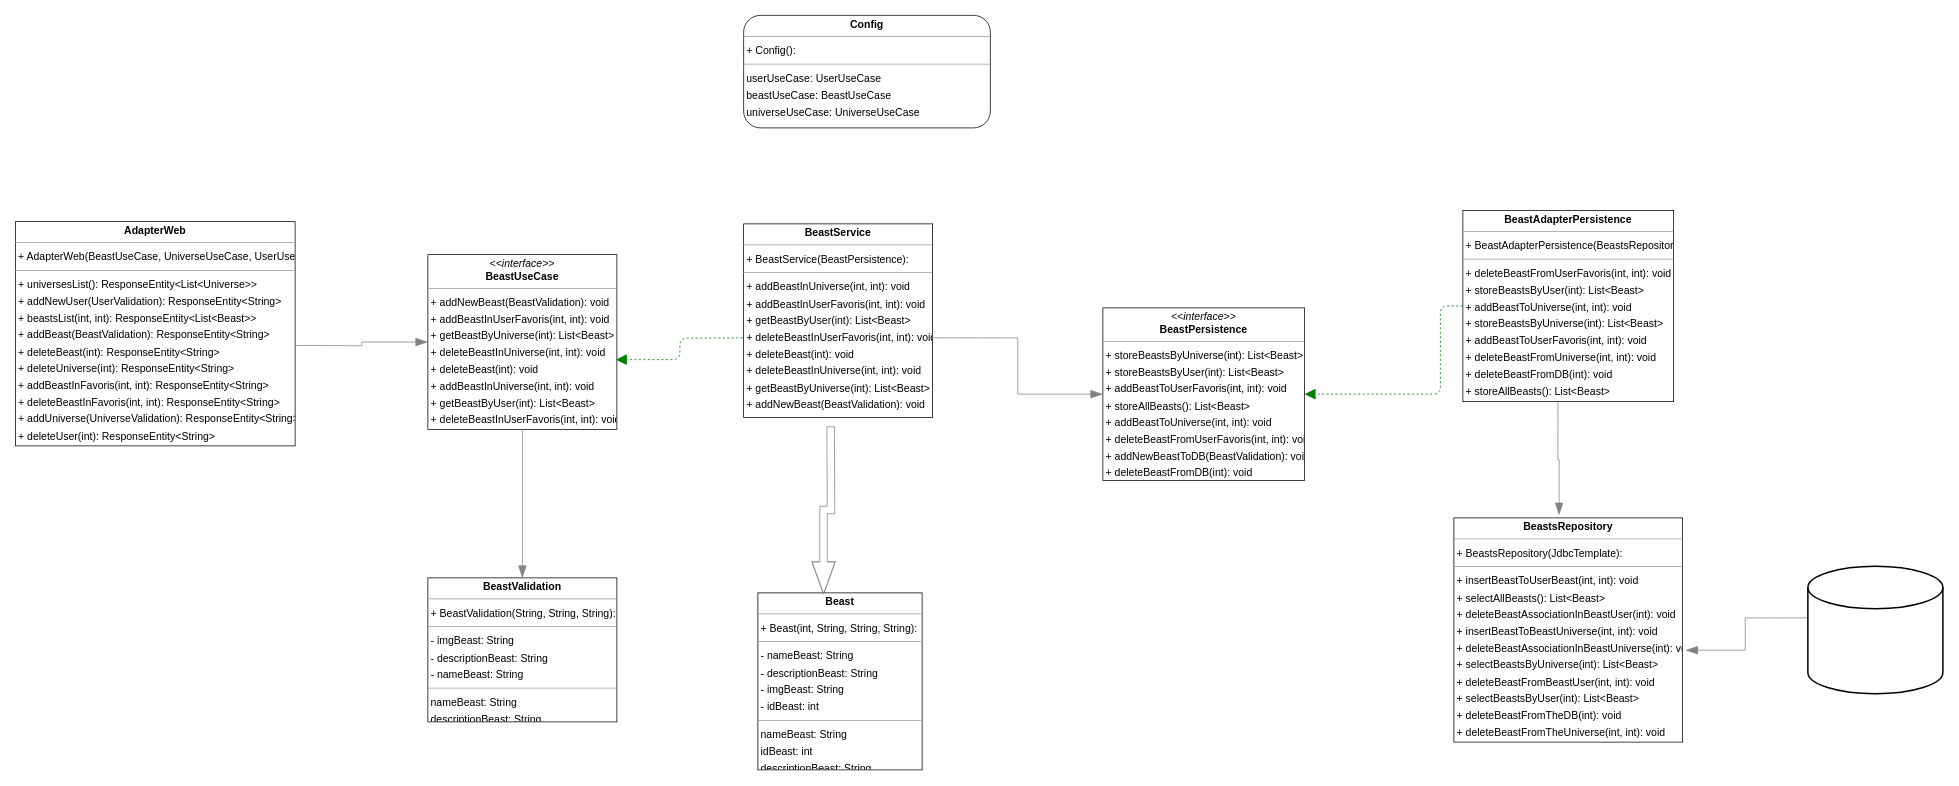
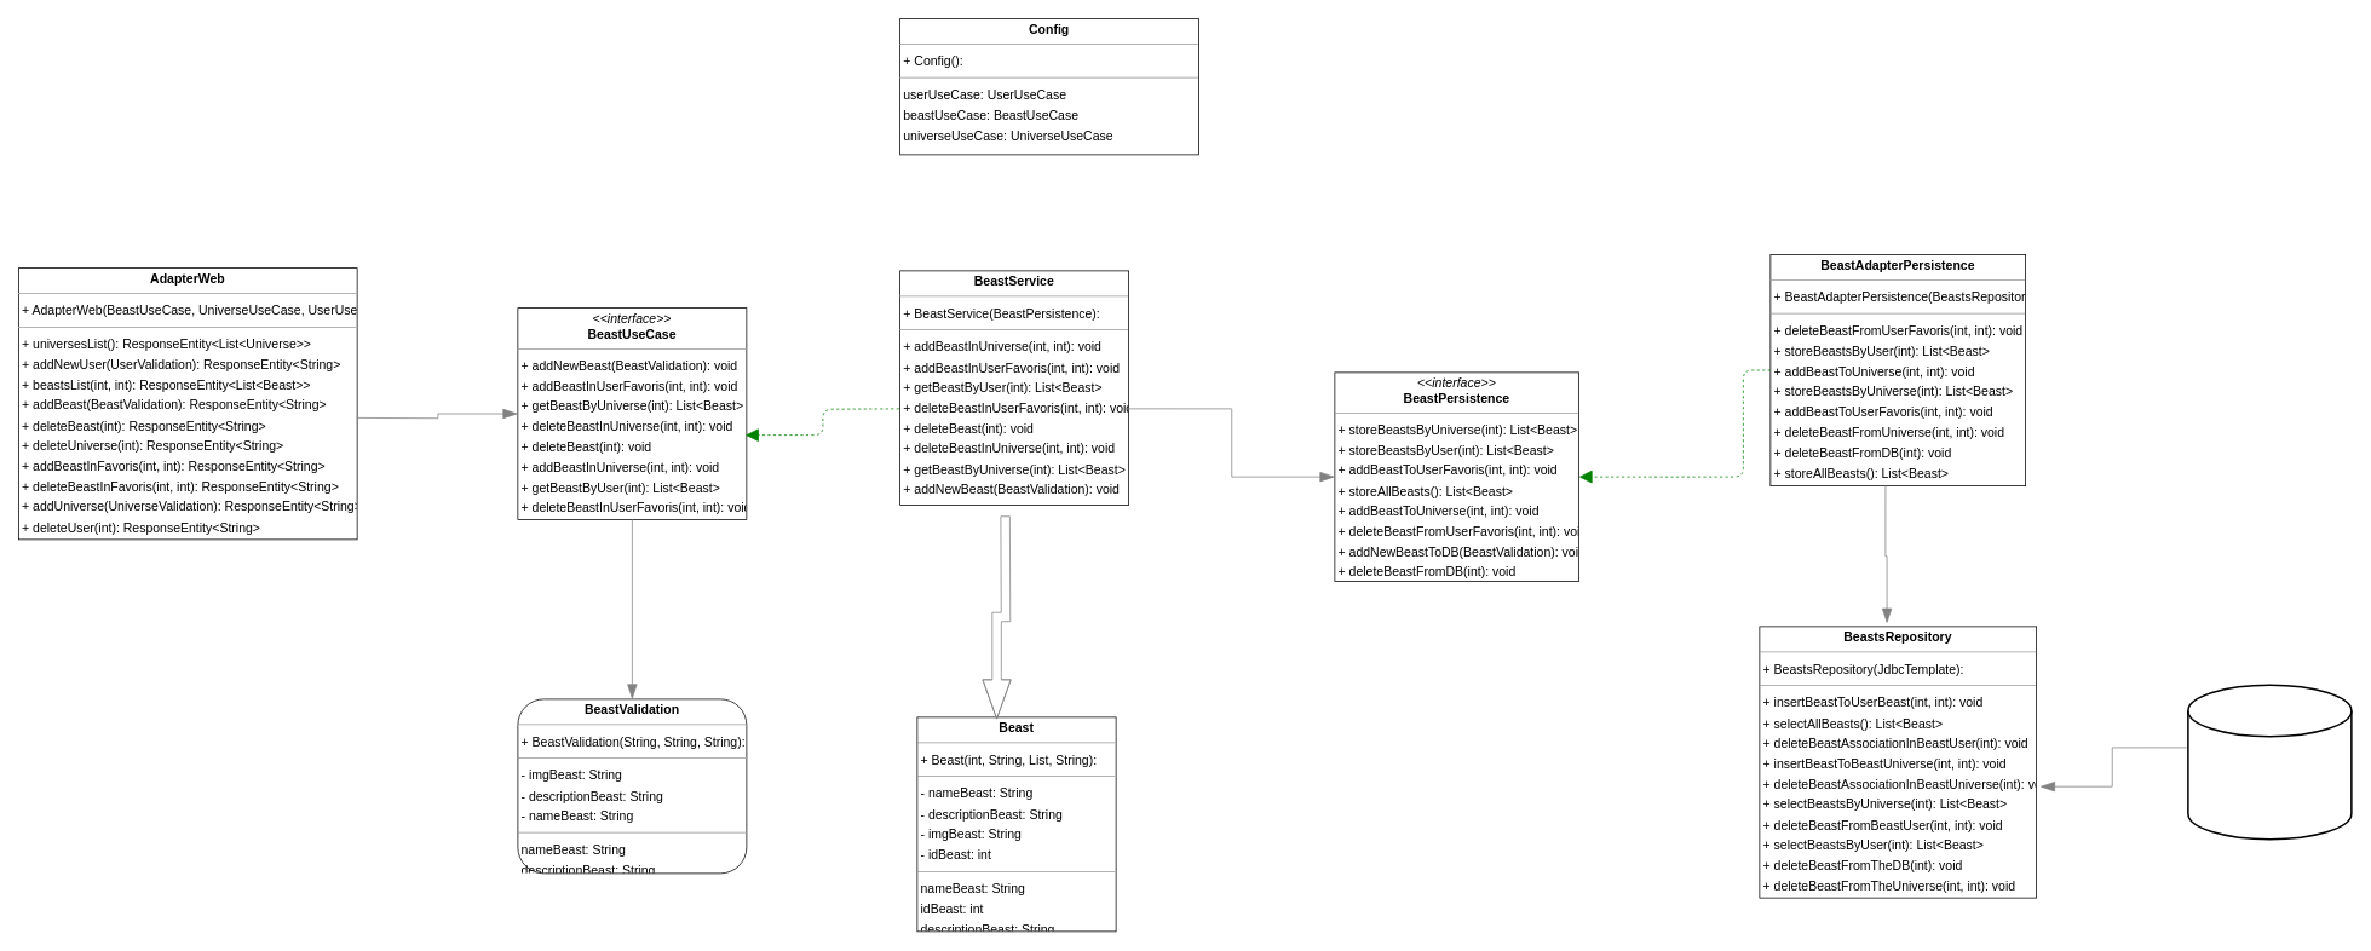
- <mxCell id="10" value="&lt;p style=&quot;margin:0px;margin-top:4px;text-align:center;&quot;&gt;&lt;b&gt;Config&lt;/b&gt;&lt;/p&gt;&lt;hr size=&quot;1&quot;/&gt;&lt;p style=&quot;margin:0 0 0 4px;line-height:1.6;&quot;&gt;+ Config(): &lt;/p&gt;&lt;hr size=&quot;1&quot;/&gt;&lt;p style=&quot;margin:0 0 0 4px;line-height:1.6;&quot;&gt; userUseCase: UserUseCase&lt;br/&gt; beastUseCase: BeastUseCase&lt;br/&gt; universeUseCase: UniverseUseCase&lt;/p&gt;" style="verticalAlign=top;align=left;overflow=fill;fontSize=14;fontFamily=Helvetica;html=1;shadow=0;comic=0;labelBackgroundColor=none;strokeWidth=1;rounded=1;" parent="1" vertex="1"><mxGeometry x="991" y="20" width="329" height="150" as="geometry" /></mxCell>
+ <mxCell id="10" value="&lt;p style=&quot;margin:0px;margin-top:4px;text-align:center;&quot;&gt;&lt;b&gt;Config&lt;/b&gt;&lt;/p&gt;&lt;hr size=&quot;1&quot;/&gt;&lt;p style=&quot;margin:0 0 0 4px;line-height:1.6;&quot;&gt;+ Config(): &lt;/p&gt;&lt;hr size=&quot;1&quot;/&gt;&lt;p style=&quot;margin:0 0 0 4px;line-height:1.6;&quot;&gt; userUseCase: UserUseCase&lt;br/&gt; beastUseCase: BeastUseCase&lt;br/&gt; universeUseCase: UniverseUseCase&lt;/p&gt;" style="verticalAlign=top;align=left;overflow=fill;fontSize=14;fontFamily=Helvetica;html=1;rounded=0;shadow=0;comic=0;labelBackgroundColor=none;strokeWidth=1;" parent="1" vertex="1"><mxGeometry x="991" y="20" width="329" height="150" as="geometry" /></mxCell>
- <mxCell id="8" value="&lt;p style=&quot;margin:0px;margin-top:4px;text-align:center;&quot;&gt;&lt;b&gt;BeastValidation&lt;/b&gt;&lt;/p&gt;&lt;hr size=&quot;1&quot;/&gt;&lt;p style=&quot;margin:0 0 0 4px;line-height:1.6;&quot;&gt;+ BeastValidation(String, String, String): &lt;/p&gt;&lt;hr size=&quot;1&quot;/&gt;&lt;p style=&quot;margin:0 0 0 4px;line-height:1.6;&quot;&gt;- imgBeast: String&lt;br/&gt;- descriptionBeast: String&lt;br/&gt;- nameBeast: String&lt;/p&gt;&lt;hr size=&quot;1&quot;/&gt;&lt;p style=&quot;margin:0 0 0 4px;line-height:1.6;&quot;&gt; nameBeast: String&lt;br/&gt; descriptionBeast: String&lt;br/&gt; imgBeast: String&lt;/p&gt;" style="verticalAlign=top;align=left;overflow=fill;fontSize=14;fontFamily=Helvetica;html=1;rounded=0;shadow=0;comic=0;labelBackgroundColor=none;strokeWidth=1;" parent="1" vertex="1"><mxGeometry x="570" y="770" width="252" height="192" as="geometry" /></mxCell>
+ <mxCell id="8" value="&lt;p style=&quot;margin:0px;margin-top:4px;text-align:center;&quot;&gt;&lt;b&gt;BeastValidation&lt;/b&gt;&lt;/p&gt;&lt;hr size=&quot;1&quot;/&gt;&lt;p style=&quot;margin:0 0 0 4px;line-height:1.6;&quot;&gt;+ BeastValidation(String, String, String): &lt;/p&gt;&lt;hr size=&quot;1&quot;/&gt;&lt;p style=&quot;margin:0 0 0 4px;line-height:1.6;&quot;&gt;- imgBeast: String&lt;br/&gt;- descriptionBeast: String&lt;br/&gt;- nameBeast: String&lt;/p&gt;&lt;hr size=&quot;1&quot;/&gt;&lt;p style=&quot;margin:0 0 0 4px;line-height:1.6;&quot;&gt; nameBeast: String&lt;br/&gt; descriptionBeast: String&lt;br/&gt; imgBeast: String&lt;/p&gt;" style="verticalAlign=top;align=left;overflow=fill;fontSize=14;fontFamily=Helvetica;html=1;shadow=0;comic=0;labelBackgroundColor=none;strokeWidth=1;rounded=1;" parent="1" vertex="1"><mxGeometry x="570" y="770" width="252" height="192" as="geometry" /></mxCell>
- <mxCell id="3" value="&lt;p style=&quot;margin:0px;margin-top:4px;text-align:center;&quot;&gt;&lt;b&gt;Beast&lt;/b&gt;&lt;/p&gt;&lt;hr size=&quot;1&quot;/&gt;&lt;p style=&quot;margin:0 0 0 4px;line-height:1.6;&quot;&gt;+ Beast(int, String, String, String): &lt;/p&gt;&lt;hr size=&quot;1&quot;/&gt;&lt;p style=&quot;margin:0 0 0 4px;line-height:1.6;&quot;&gt;- nameBeast: String&lt;br/&gt;- descriptionBeast: String&lt;br/&gt;- imgBeast: String&lt;br/&gt;- idBeast: int&lt;/p&gt;&lt;hr size=&quot;1&quot;/&gt;&lt;p style=&quot;margin:0 0 0 4px;line-height:1.6;&quot;&gt; nameBeast: String&lt;br/&gt; idBeast: int&lt;br/&gt; descriptionBeast: String&lt;br/&gt; imgBeast: String&lt;/p&gt;" style="verticalAlign=top;align=left;overflow=fill;fontSize=14;fontFamily=Helvetica;html=1;rounded=0;shadow=0;comic=0;labelBackgroundColor=none;strokeWidth=1;" parent="1" vertex="1"><mxGeometry x="1010" y="790" width="219" height="236" as="geometry" /></mxCell>
+ <mxCell id="3" value="&lt;p style=&quot;margin:0px;margin-top:4px;text-align:center;&quot;&gt;&lt;b&gt;Beast&lt;/b&gt;&lt;/p&gt;&lt;hr size=&quot;1&quot;/&gt;&lt;p style=&quot;margin:0 0 0 4px;line-height:1.6;&quot;&gt;+ Beast(int, String, List, String): &lt;/p&gt;&lt;hr size=&quot;1&quot;/&gt;&lt;p style=&quot;margin:0 0 0 4px;line-height:1.6;&quot;&gt;- nameBeast: String&lt;br/&gt;- descriptionBeast: String&lt;br/&gt;- imgBeast: String&lt;br/&gt;- idBeast: int&lt;/p&gt;&lt;hr size=&quot;1&quot;/&gt;&lt;p style=&quot;margin:0 0 0 4px;line-height:1.6;&quot;&gt; nameBeast: String&lt;br/&gt; idBeast: int&lt;br/&gt; descriptionBeast: String&lt;br/&gt; imgBeast: String&lt;/p&gt;" style="verticalAlign=top;align=left;overflow=fill;fontSize=14;fontFamily=Helvetica;html=1;rounded=0;shadow=0;comic=0;labelBackgroundColor=none;strokeWidth=1;" parent="1" vertex="1"><mxGeometry x="1010" y="790" width="219" height="236" as="geometry" /></mxCell>
